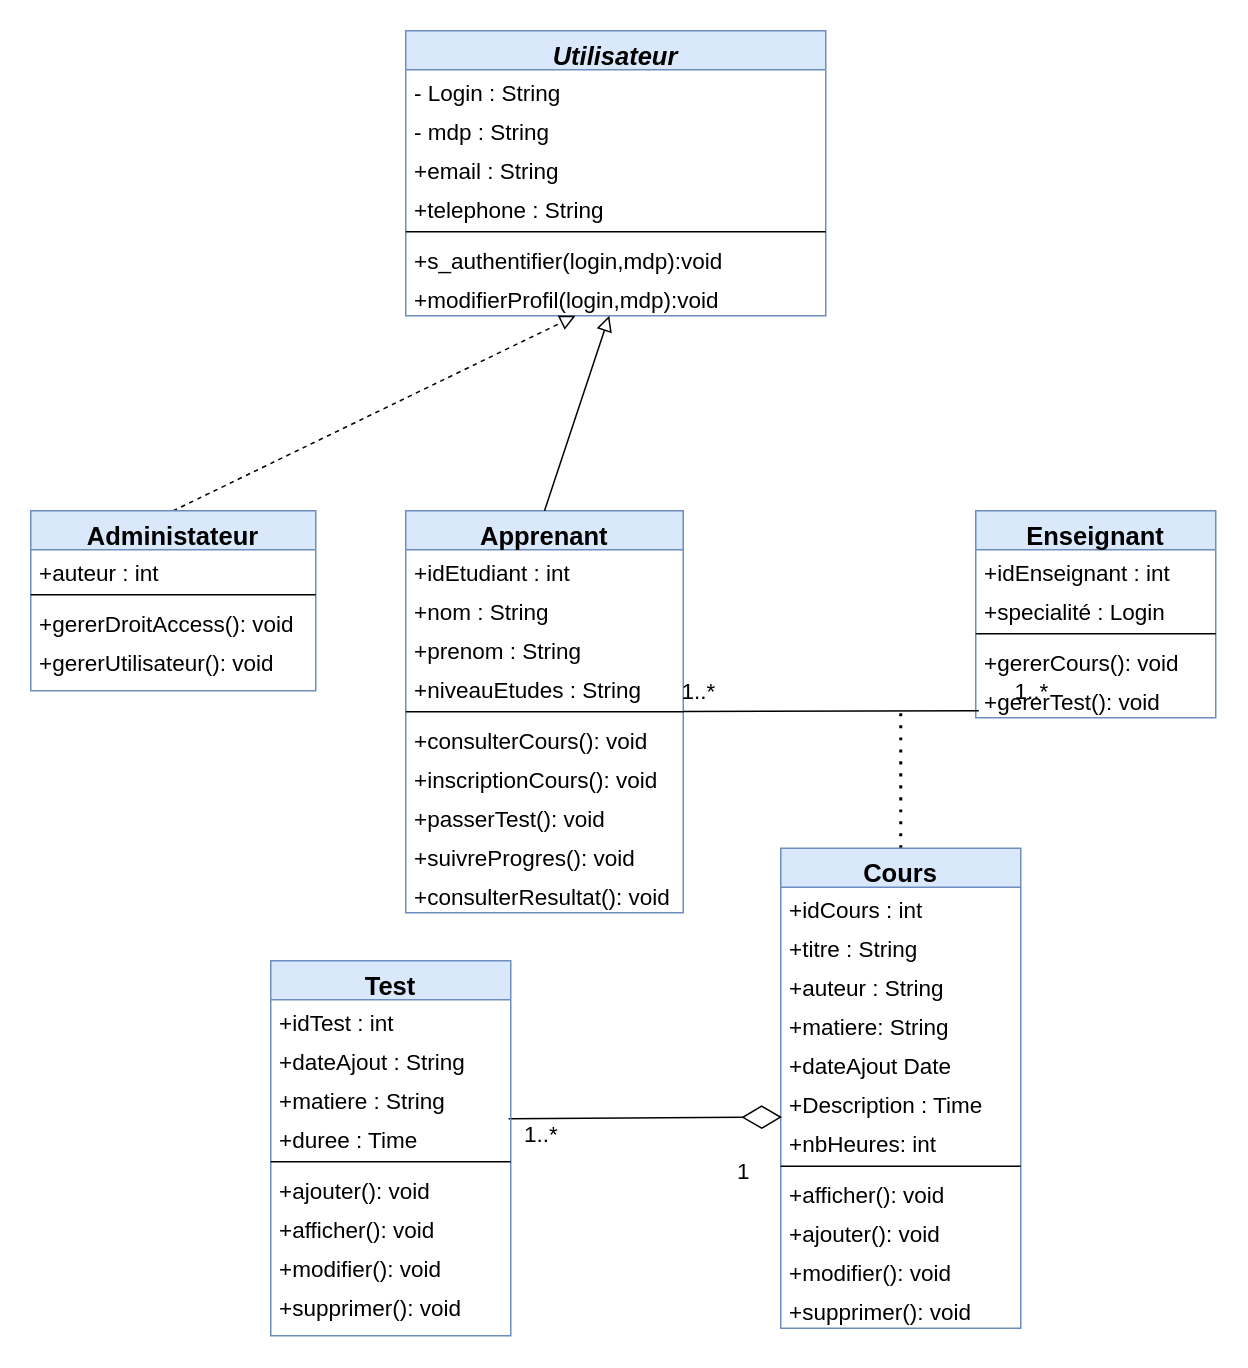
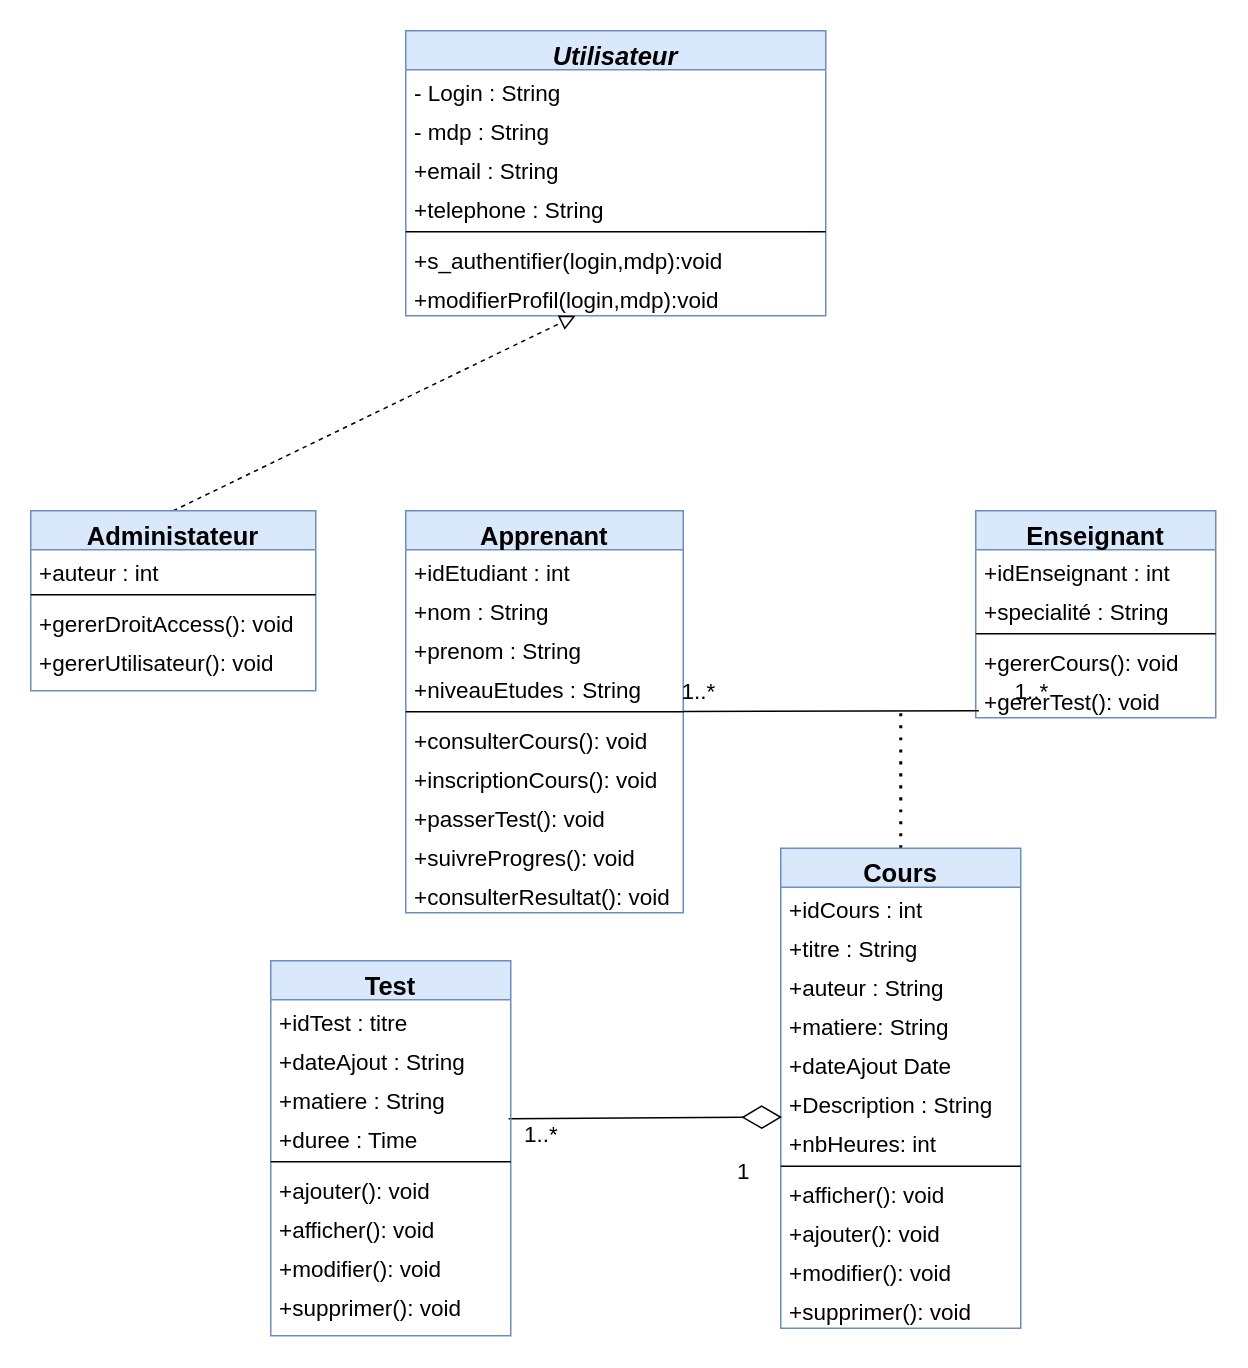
- <mxCell id="33" value="" style="endArrow=block;html=1;rounded=0;fontSize=15;startSize=8;endSize=8;curved=1;endFill=0;exitX=0.5;exitY=0;exitDx=0;exitDy=0;" edge="1" parent="1" source="10" target="9"><mxGeometry width="50" height="50" relative="1" as="geometry"><mxPoint x="380" y="220" as="sourcePoint" /><mxPoint x="430" y="170" as="targetPoint" /></mxGeometry></mxCell>
- <mxCell id="29" value="+specialité : Login" style="text;align=left;verticalAlign=top;spacingLeft=4;spacingRight=4;overflow=hidden;rotatable=0;points=[[0,0.5],[1,0.5]];portConstraint=eastwest;fontSize=15;" vertex="1" parent="27"><mxGeometry y="52" width="160" height="26" as="geometry" /></mxCell>
+ <mxCell id="29" value="+specialité : String" style="text;align=left;verticalAlign=top;spacingLeft=4;spacingRight=4;overflow=hidden;rotatable=0;points=[[0,0.5],[1,0.5]];portConstraint=eastwest;fontSize=15;" vertex="1" parent="27"><mxGeometry y="52" width="160" height="26" as="geometry" /></mxCell>
- <mxCell id="51" value="+idTest : int" style="text;align=left;verticalAlign=top;spacingLeft=4;spacingRight=4;overflow=hidden;rotatable=0;points=[[0,0.5],[1,0.5]];portConstraint=eastwest;fontSize=15;" vertex="1" parent="50"><mxGeometry y="26" width="160" height="26" as="geometry" /></mxCell>
+ <mxCell id="51" value="+idTest : titre" style="text;align=left;verticalAlign=top;spacingLeft=4;spacingRight=4;overflow=hidden;rotatable=0;points=[[0,0.5],[1,0.5]];portConstraint=eastwest;fontSize=15;" vertex="1" parent="50"><mxGeometry y="26" width="160" height="26" as="geometry" /></mxCell>
- <mxCell id="41" value="+Description : Time" style="text;align=left;verticalAlign=top;spacingLeft=4;spacingRight=4;overflow=hidden;rotatable=0;points=[[0,0.5],[1,0.5]];portConstraint=eastwest;rounded=0;shadow=0;html=0;fontSize=15;" vertex="1" parent="35"><mxGeometry y="156" width="160" height="26" as="geometry" /></mxCell>
+ <mxCell id="41" value="+Description : String" style="text;align=left;verticalAlign=top;spacingLeft=4;spacingRight=4;overflow=hidden;rotatable=0;points=[[0,0.5],[1,0.5]];portConstraint=eastwest;rounded=0;shadow=0;html=0;fontSize=15;" vertex="1" parent="35"><mxGeometry y="156" width="160" height="26" as="geometry" /></mxCell>
